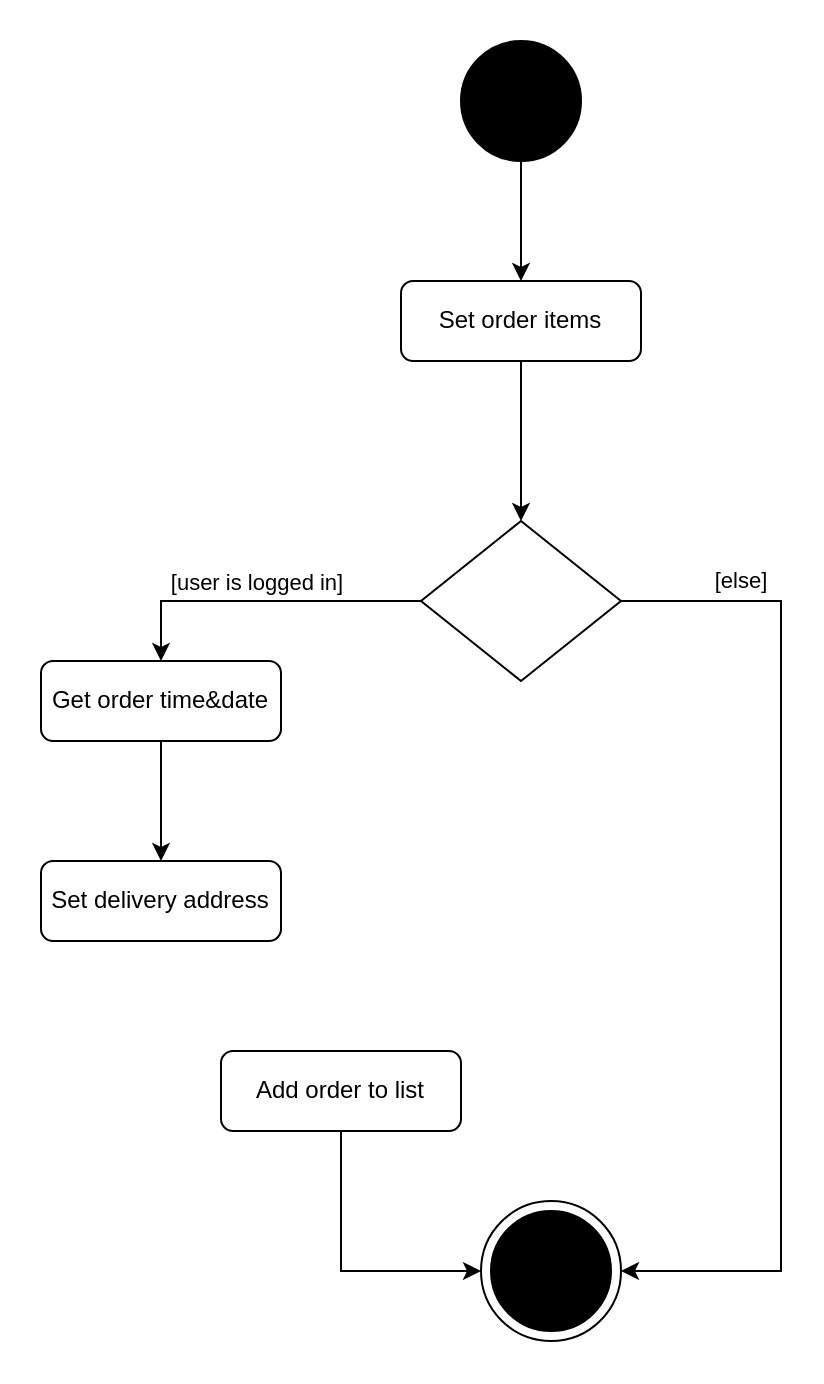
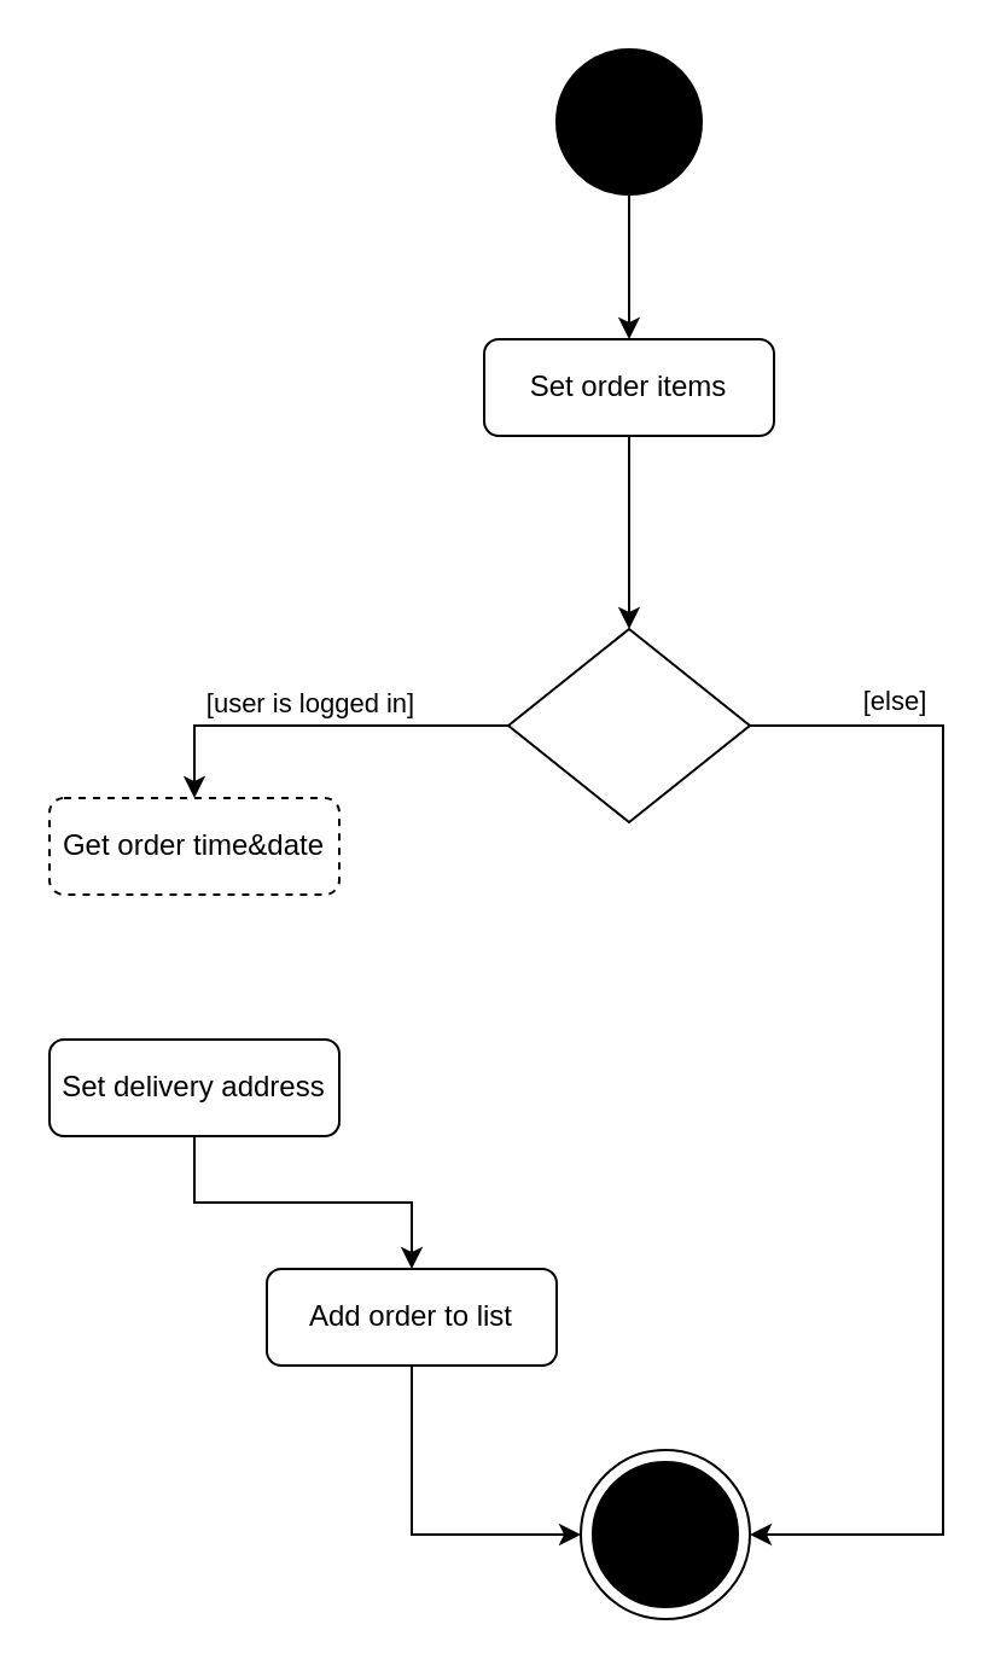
- <mxCell id="17" value="Get order time&amp;amp;date" style="rounded=1;whiteSpace=wrap;html=1;fontSize=12;glass=0;strokeWidth=1;shadow=0;" parent="1" vertex="1"><mxGeometry x="20" y="330" width="120" height="40" as="geometry" /></mxCell>
+ <mxCell id="17" value="Get order time&amp;amp;date" style="rounded=1;whiteSpace=wrap;html=1;fontSize=12;glass=0;strokeWidth=1;shadow=0;dashed=1;" parent="1" vertex="1"><mxGeometry x="20" y="330" width="120" height="40" as="geometry" /></mxCell>
- <mxCell id="16" style="edgeStyle=orthogonalEdgeStyle;rounded=0;orthogonalLoop=1;jettySize=auto;html=1;exitX=0.5;exitY=1;exitDx=0;exitDy=0;entryX=0.5;entryY=0;entryDx=0;entryDy=0;" parent="1" source="17" target="9" edge="1"><mxGeometry relative="1" as="geometry" /></mxCell>
+ <mxCell id="8" style="edgeStyle=orthogonalEdgeStyle;rounded=0;orthogonalLoop=1;jettySize=auto;html=1;exitX=0.5;exitY=1;exitDx=0;exitDy=0;entryX=0.5;entryY=0;entryDx=0;entryDy=0;" parent="1" source="9" target="13" edge="1"><mxGeometry relative="1" as="geometry" /></mxCell>
